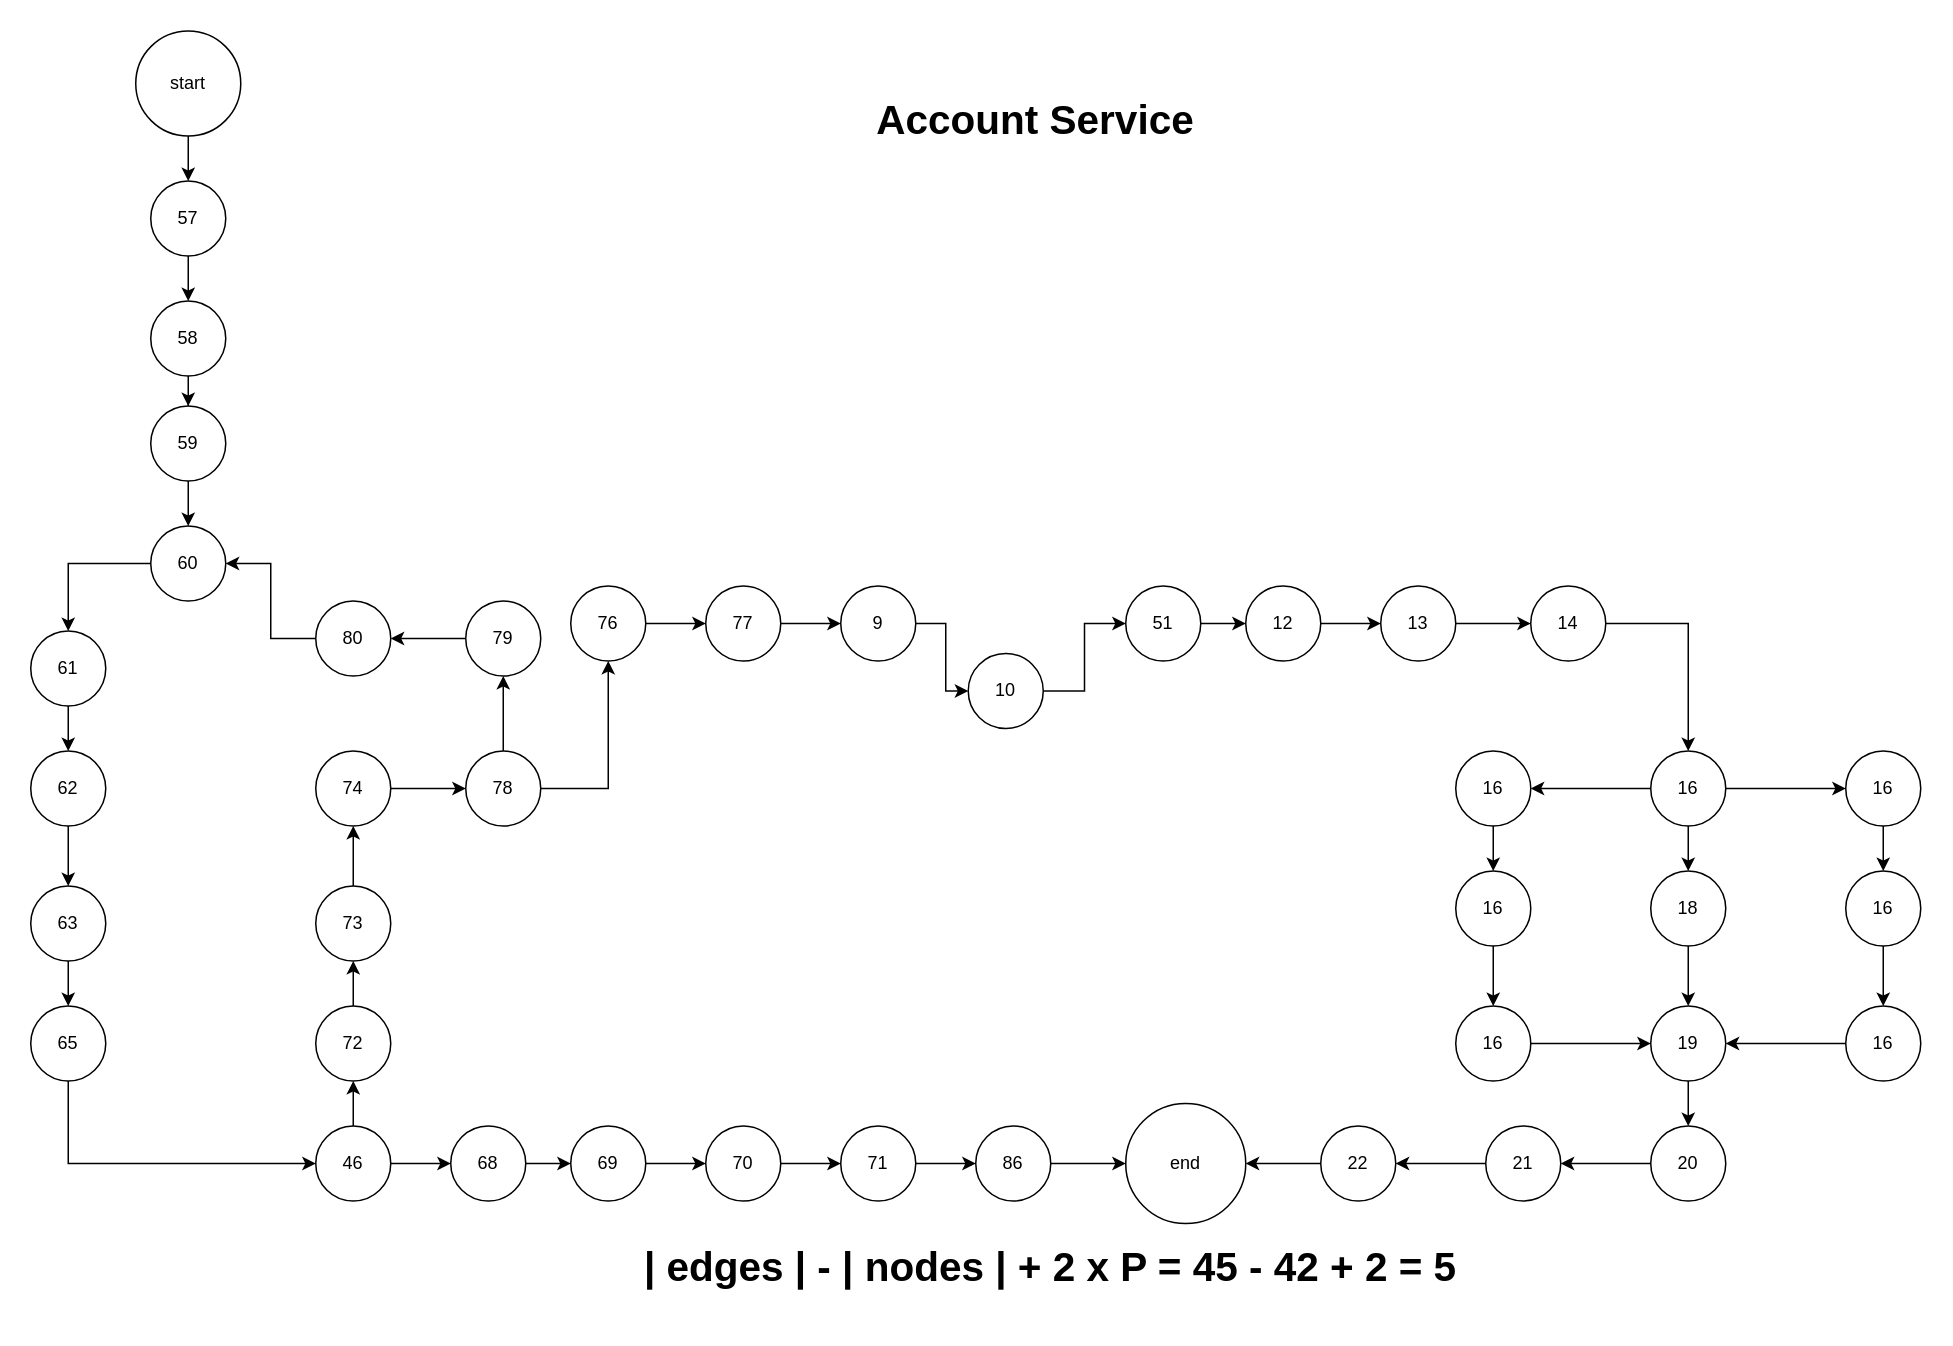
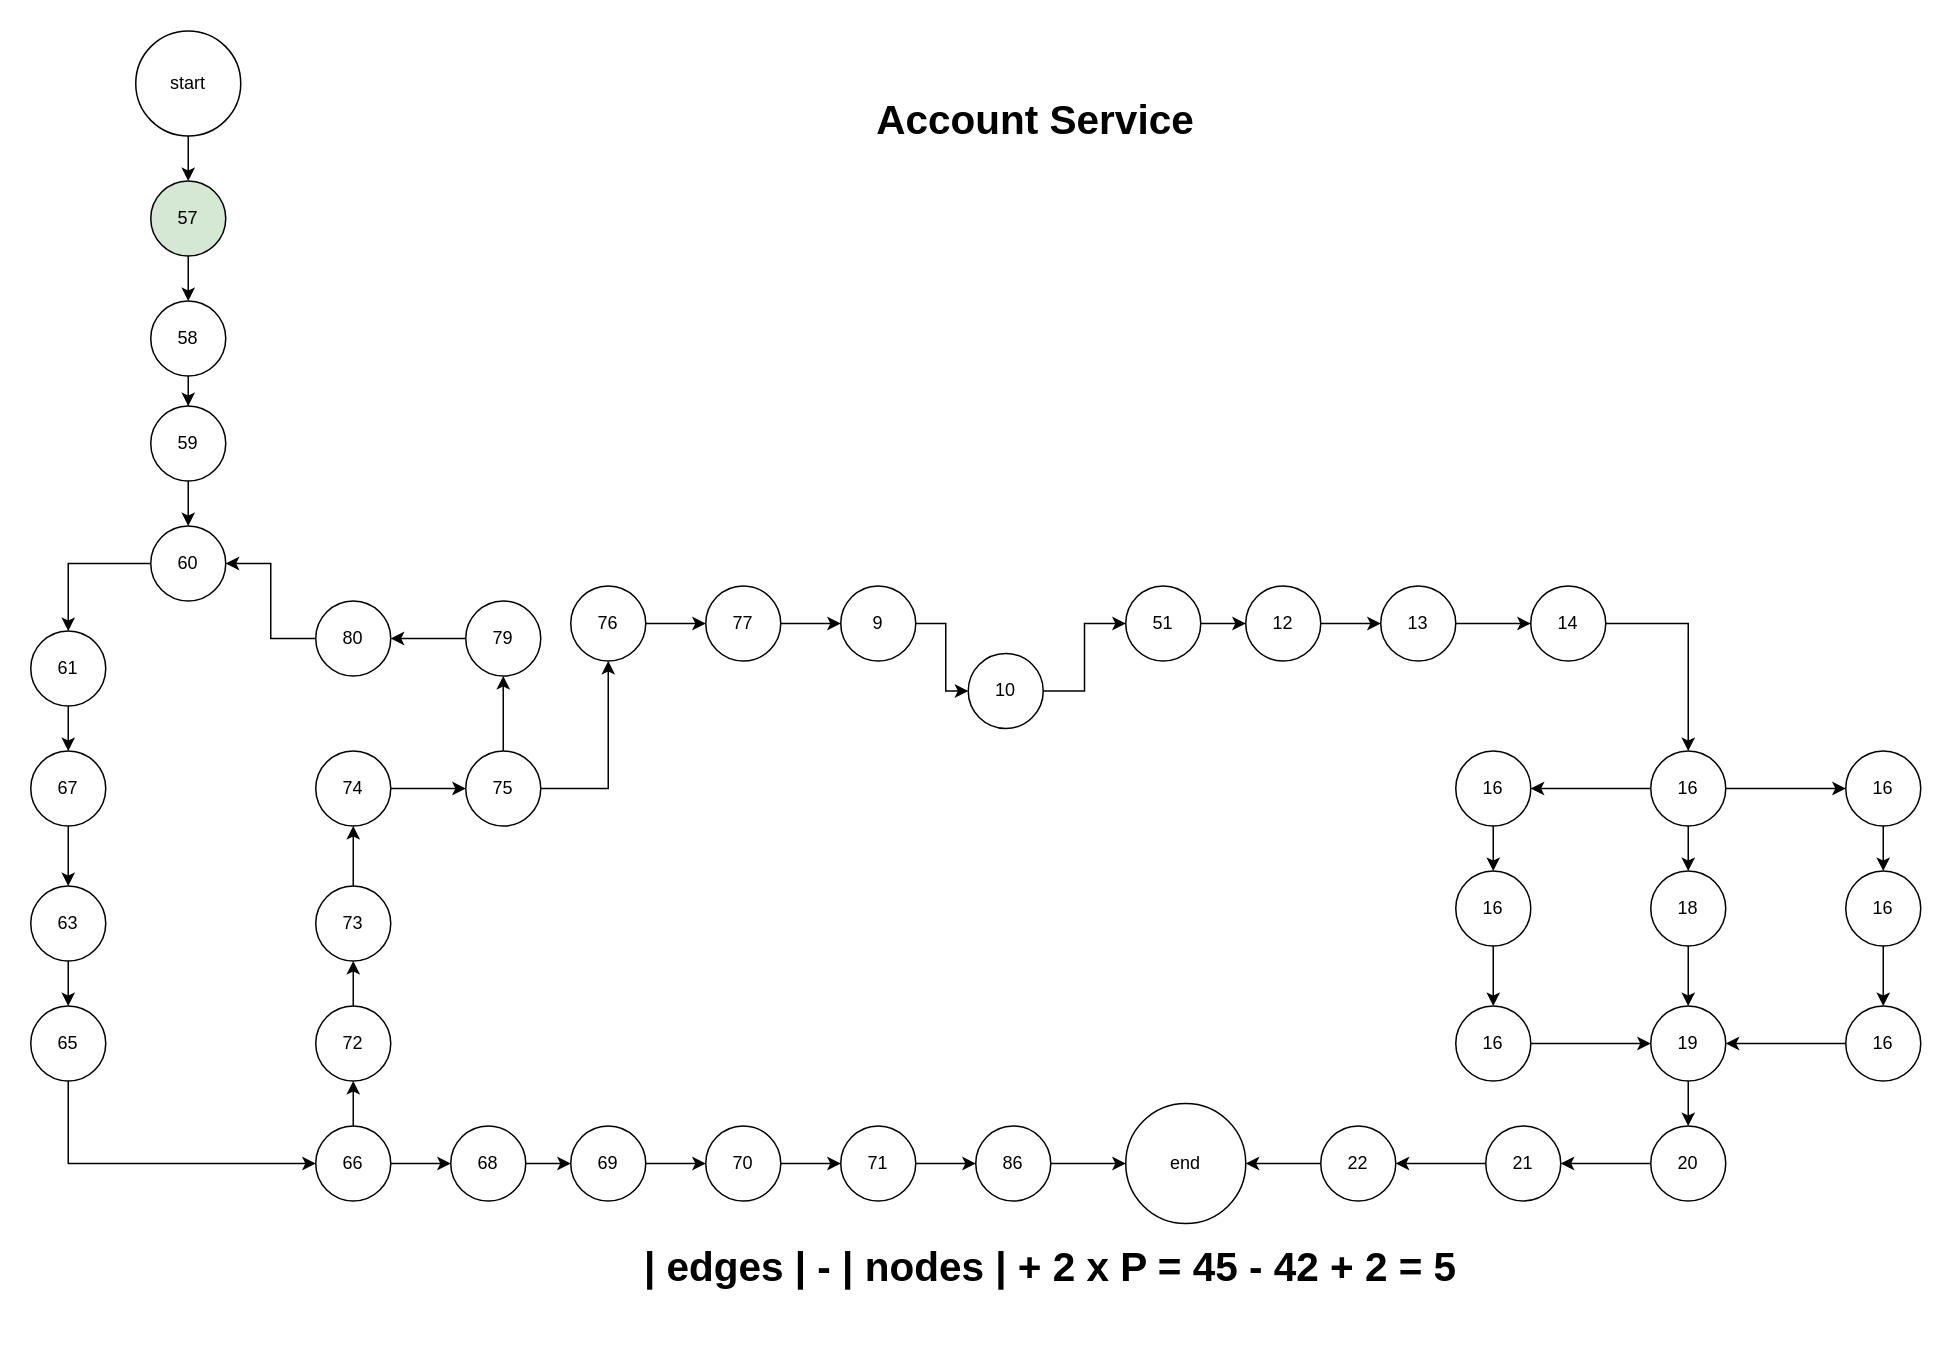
- <mxCell id="5" value="57" style="ellipse;whiteSpace=wrap;html=1;aspect=fixed;" vertex="1" parent="1"><mxGeometry x="100" y="120" width="50" height="50" as="geometry" /></mxCell>
+ <mxCell id="5" value="57" style="ellipse;whiteSpace=wrap;html=1;aspect=fixed;fillColor=#d5e8d4;" vertex="1" parent="1"><mxGeometry x="100" y="120" width="50" height="50" as="geometry" /></mxCell>
- <mxCell id="15" value="62" style="ellipse;whiteSpace=wrap;html=1;aspect=fixed;" vertex="1" parent="1"><mxGeometry x="20" y="500" width="50" height="50" as="geometry" /></mxCell>
+ <mxCell id="15" value="67" style="ellipse;whiteSpace=wrap;html=1;aspect=fixed;" vertex="1" parent="1"><mxGeometry x="20" y="500" width="50" height="50" as="geometry" /></mxCell>
- <mxCell id="31" value="78" style="ellipse;whiteSpace=wrap;html=1;aspect=fixed;" vertex="1" parent="1"><mxGeometry x="310" y="500" width="50" height="50" as="geometry" /></mxCell>
+ <mxCell id="31" value="75" style="ellipse;whiteSpace=wrap;html=1;aspect=fixed;" vertex="1" parent="1"><mxGeometry x="310" y="500" width="50" height="50" as="geometry" /></mxCell>
- <mxCell id="22" value="46" style="ellipse;whiteSpace=wrap;html=1;aspect=fixed;" vertex="1" parent="1"><mxGeometry x="210" y="750" width="50" height="50" as="geometry" /></mxCell>
+ <mxCell id="22" value="66" style="ellipse;whiteSpace=wrap;html=1;aspect=fixed;" vertex="1" parent="1"><mxGeometry x="210" y="750" width="50" height="50" as="geometry" /></mxCell>
